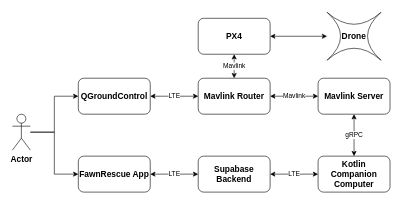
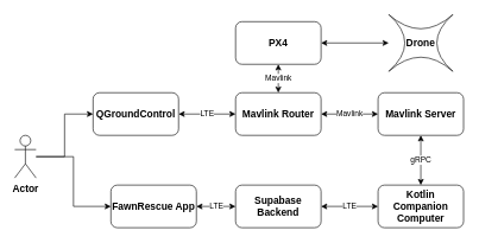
- <mxCell id="13" value="FawnRescue App" style="rounded=1;whiteSpace=wrap;html=1;fontStyle=1;fontSize=14;" vertex="1" parent="1"><mxGeometry x="130" y="260" width="120" height="60" as="geometry" /></mxCell>
+ <mxCell id="13" value="FawnRescue App" style="rounded=1;whiteSpace=wrap;html=1;fontStyle=1;fontSize=14;" vertex="1" parent="1"><mxGeometry x="155" y="260" width="120" height="60" as="geometry" /></mxCell>
